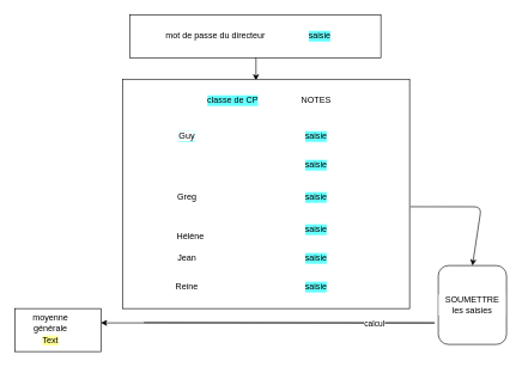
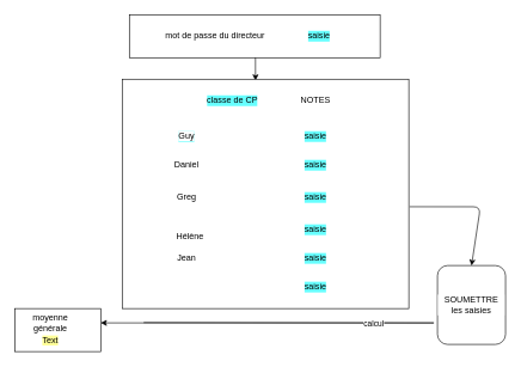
+ <mxCell id="8" value="Daniel" style="text;html=1;strokeColor=none;fillColor=none;align=center;verticalAlign=middle;whiteSpace=wrap;rounded=0;labelBackgroundColor=#FFFFFF;" vertex="1" parent="1"><mxGeometry x="200" y="220" width="120" height="20" as="geometry" /></mxCell>
- <mxCell id="12" value="Reine" style="text;html=1;strokeColor=none;fillColor=none;align=center;verticalAlign=middle;whiteSpace=wrap;rounded=0;labelBackgroundColor=#FFFFFF;" vertex="1" parent="1"><mxGeometry x="240" y="390" width="40" height="20" as="geometry" /></mxCell>
